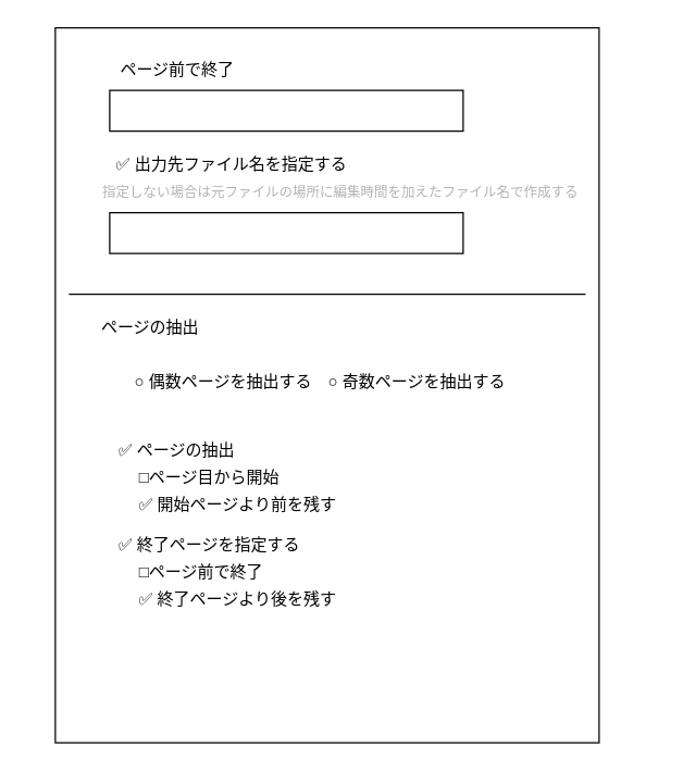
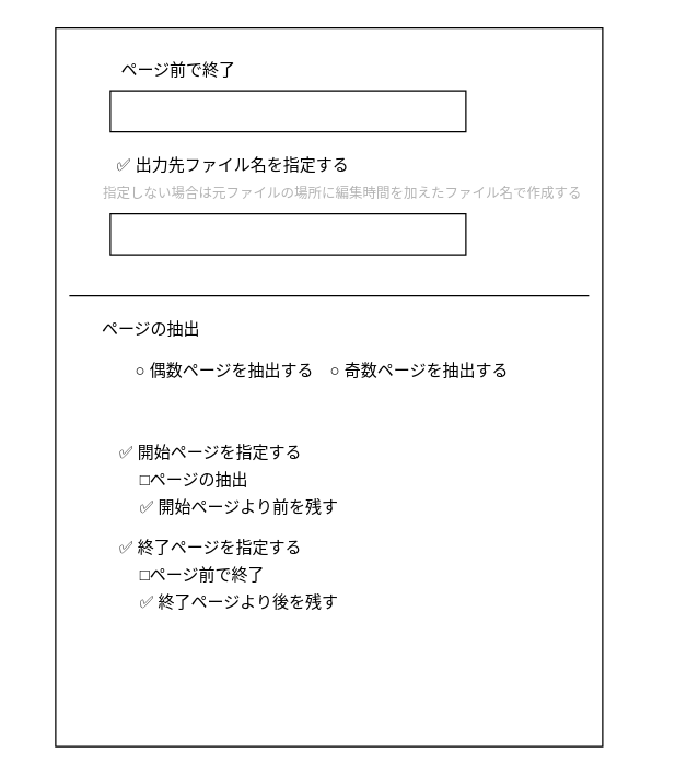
- <mxCell id="7" value="○ 偶数ページを抽出する　○ 奇数ページを抽出する" style="text;html=1;strokeColor=none;fillColor=none;align=center;verticalAlign=middle;whiteSpace=wrap;rounded=0;" vertex="1" parent="1"><mxGeometry x="60" y="266" width="350" height="30" as="geometry" /></mxCell>
+ <mxCell id="7" value="○ 偶数ページを抽出する　○ 奇数ページを抽出する" style="text;html=1;strokeColor=none;fillColor=none;align=center;verticalAlign=middle;whiteSpace=wrap;rounded=0;" vertex="1" parent="1"><mxGeometry x="60" y="256" width="350" height="30" as="geometry" /></mxCell>
- <mxCell id="10" value="✅ ページの抽出" style="text;html=1;strokeColor=none;fillColor=none;align=left;verticalAlign=middle;whiteSpace=wrap;rounded=0;" vertex="1" parent="1"><mxGeometry x="85" y="316" width="170" height="30" as="geometry" /></mxCell>
+ <mxCell id="10" value="✅ 開始ページを指定する" style="text;html=1;strokeColor=none;fillColor=none;align=left;verticalAlign=middle;whiteSpace=wrap;rounded=0;" vertex="1" parent="1"><mxGeometry x="85" y="316" width="170" height="30" as="geometry" /></mxCell>
- <mxCell id="15" value="□ページ目から開始" style="text;html=1;strokeColor=none;fillColor=none;align=left;verticalAlign=middle;whiteSpace=wrap;rounded=0;" vertex="1" parent="1"><mxGeometry x="100" y="336" width="175" height="30" as="geometry" /></mxCell>
+ <mxCell id="15" value="□ページの抽出" style="text;html=1;strokeColor=none;fillColor=none;align=left;verticalAlign=middle;whiteSpace=wrap;rounded=0;" vertex="1" parent="1"><mxGeometry x="100" y="336" width="175" height="30" as="geometry" /></mxCell>
